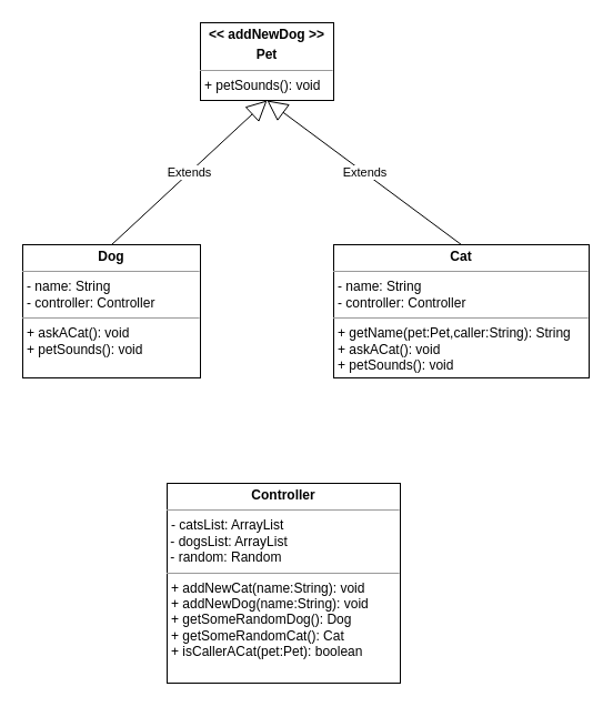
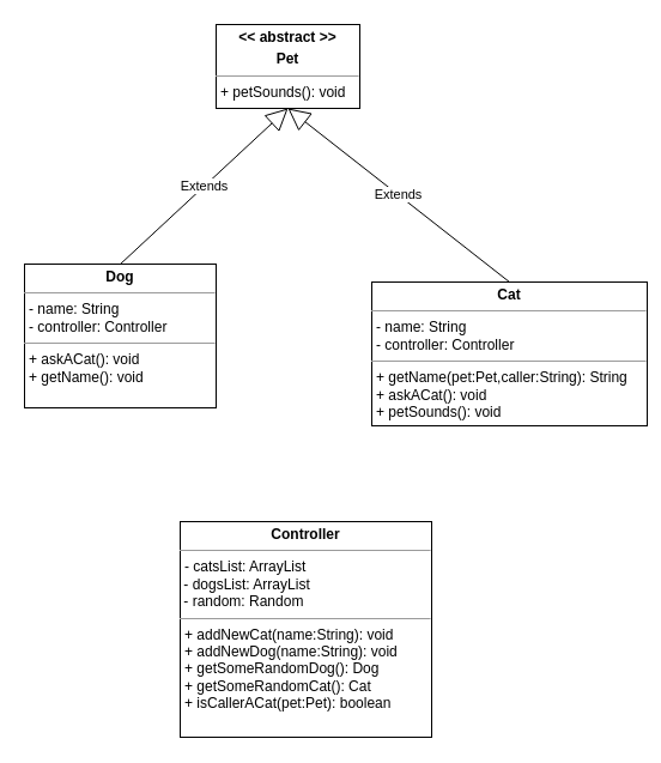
- <mxCell id="5" value="&lt;p style=&quot;margin: 0px ; margin-top: 4px ; text-align: center&quot;&gt;&lt;b&gt;&amp;lt;&amp;lt; addNewDog &amp;gt;&amp;gt;&lt;/b&gt;&lt;/p&gt;&lt;p style=&quot;margin: 0px ; margin-top: 4px ; text-align: center&quot;&gt;&lt;b&gt;Pet&lt;/b&gt;&lt;/p&gt;&lt;hr size=&quot;1&quot;&gt;&lt;p style=&quot;margin: 0px ; margin-left: 4px&quot;&gt;&lt;span&gt;+ petSounds(): void&lt;/span&gt;&lt;br&gt;&lt;/p&gt;" style="verticalAlign=top;align=left;overflow=fill;fontSize=12;fontFamily=Helvetica;html=1;" parent="1" vertex="1"><mxGeometry x="180" y="20" width="120" height="70" as="geometry" /></mxCell>
+ <mxCell id="5" value="&lt;p style=&quot;margin: 0px ; margin-top: 4px ; text-align: center&quot;&gt;&lt;b&gt;&amp;lt;&amp;lt; abstract &amp;gt;&amp;gt;&lt;/b&gt;&lt;/p&gt;&lt;p style=&quot;margin: 0px ; margin-top: 4px ; text-align: center&quot;&gt;&lt;b&gt;Pet&lt;/b&gt;&lt;/p&gt;&lt;hr size=&quot;1&quot;&gt;&lt;p style=&quot;margin: 0px ; margin-left: 4px&quot;&gt;&lt;span&gt;+ petSounds(): void&lt;/span&gt;&lt;br&gt;&lt;/p&gt;" style="verticalAlign=top;align=left;overflow=fill;fontSize=12;fontFamily=Helvetica;html=1;" parent="1" vertex="1"><mxGeometry x="180" y="20" width="120" height="70" as="geometry" /></mxCell>
- <mxCell id="4" value="&lt;p style=&quot;margin: 0px ; margin-top: 4px ; text-align: center&quot;&gt;&lt;b&gt;Dog&lt;/b&gt;&lt;/p&gt;&lt;hr size=&quot;1&quot;&gt;&lt;p style=&quot;margin: 0px ; margin-left: 4px&quot;&gt;- name: String&lt;/p&gt;&lt;p style=&quot;margin: 0px ; margin-left: 4px&quot;&gt;- controller: Controller&lt;br&gt;&lt;/p&gt;&lt;hr size=&quot;1&quot;&gt;&lt;p style=&quot;margin: 0px ; margin-left: 4px&quot;&gt;&lt;span&gt;+ askACat(): void&lt;/span&gt;&lt;br&gt;&lt;/p&gt;&lt;p style=&quot;margin: 0px ; margin-left: 4px&quot;&gt;+ petSounds(): void&lt;br&gt;&lt;/p&gt;" style="verticalAlign=top;align=left;overflow=fill;fontSize=12;fontFamily=Helvetica;html=1;" parent="1" vertex="1"><mxGeometry x="20" y="220" width="160" height="120" as="geometry" /></mxCell>
+ <mxCell id="4" value="&lt;p style=&quot;margin: 0px ; margin-top: 4px ; text-align: center&quot;&gt;&lt;b&gt;Dog&lt;/b&gt;&lt;/p&gt;&lt;hr size=&quot;1&quot;&gt;&lt;p style=&quot;margin: 0px ; margin-left: 4px&quot;&gt;- name: String&lt;/p&gt;&lt;p style=&quot;margin: 0px ; margin-left: 4px&quot;&gt;- controller: Controller&lt;br&gt;&lt;/p&gt;&lt;hr size=&quot;1&quot;&gt;&lt;p style=&quot;margin: 0px ; margin-left: 4px&quot;&gt;&lt;span&gt;+ askACat(): void&lt;/span&gt;&lt;br&gt;&lt;/p&gt;&lt;p style=&quot;margin: 0px ; margin-left: 4px&quot;&gt;+ getName(): void&lt;br&gt;&lt;/p&gt;" style="verticalAlign=top;align=left;overflow=fill;fontSize=12;fontFamily=Helvetica;html=1;" parent="1" vertex="1"><mxGeometry x="20" y="220" width="160" height="120" as="geometry" /></mxCell>
- <mxCell id="2" value="&lt;p style=&quot;margin: 0px ; margin-top: 4px ; text-align: center&quot;&gt;&lt;b&gt;Cat&lt;/b&gt;&lt;/p&gt;&lt;hr size=&quot;1&quot;&gt;&lt;p style=&quot;margin: 0px ; margin-left: 4px&quot;&gt;- name: String&lt;/p&gt;&lt;p style=&quot;margin: 0px ; margin-left: 4px&quot;&gt;- controller: Controller&lt;br&gt;&lt;/p&gt;&lt;hr size=&quot;1&quot;&gt;&lt;p style=&quot;margin: 0px ; margin-left: 4px&quot;&gt;&lt;span&gt;+ getName(pet:Pet,caller:String): String&lt;/span&gt;&lt;br&gt;&lt;/p&gt;&lt;p style=&quot;margin: 0px ; margin-left: 4px&quot;&gt;+ askACat(): void&lt;br&gt;&lt;/p&gt;&lt;p style=&quot;margin: 0px ; margin-left: 4px&quot;&gt;+ petSounds(): void&lt;br&gt;&lt;/p&gt;" style="verticalAlign=top;align=left;overflow=fill;fontSize=12;fontFamily=Helvetica;html=1;" parent="1" vertex="1"><mxGeometry x="300" y="220" width="230" height="120" as="geometry" /></mxCell>
+ <mxCell id="2" value="&lt;p style=&quot;margin: 0px ; margin-top: 4px ; text-align: center&quot;&gt;&lt;b&gt;Cat&lt;/b&gt;&lt;/p&gt;&lt;hr size=&quot;1&quot;&gt;&lt;p style=&quot;margin: 0px ; margin-left: 4px&quot;&gt;- name: String&lt;/p&gt;&lt;p style=&quot;margin: 0px ; margin-left: 4px&quot;&gt;- controller: Controller&lt;br&gt;&lt;/p&gt;&lt;hr size=&quot;1&quot;&gt;&lt;p style=&quot;margin: 0px ; margin-left: 4px&quot;&gt;&lt;span&gt;+ getName(pet:Pet,caller:String): String&lt;/span&gt;&lt;br&gt;&lt;/p&gt;&lt;p style=&quot;margin: 0px ; margin-left: 4px&quot;&gt;+ askACat(): void&lt;br&gt;&lt;/p&gt;&lt;p style=&quot;margin: 0px ; margin-left: 4px&quot;&gt;+ petSounds(): void&lt;br&gt;&lt;/p&gt;" style="verticalAlign=top;align=left;overflow=fill;fontSize=12;fontFamily=Helvetica;html=1;" parent="1" vertex="1"><mxGeometry x="310" y="235" width="230" height="120" as="geometry" /></mxCell>
